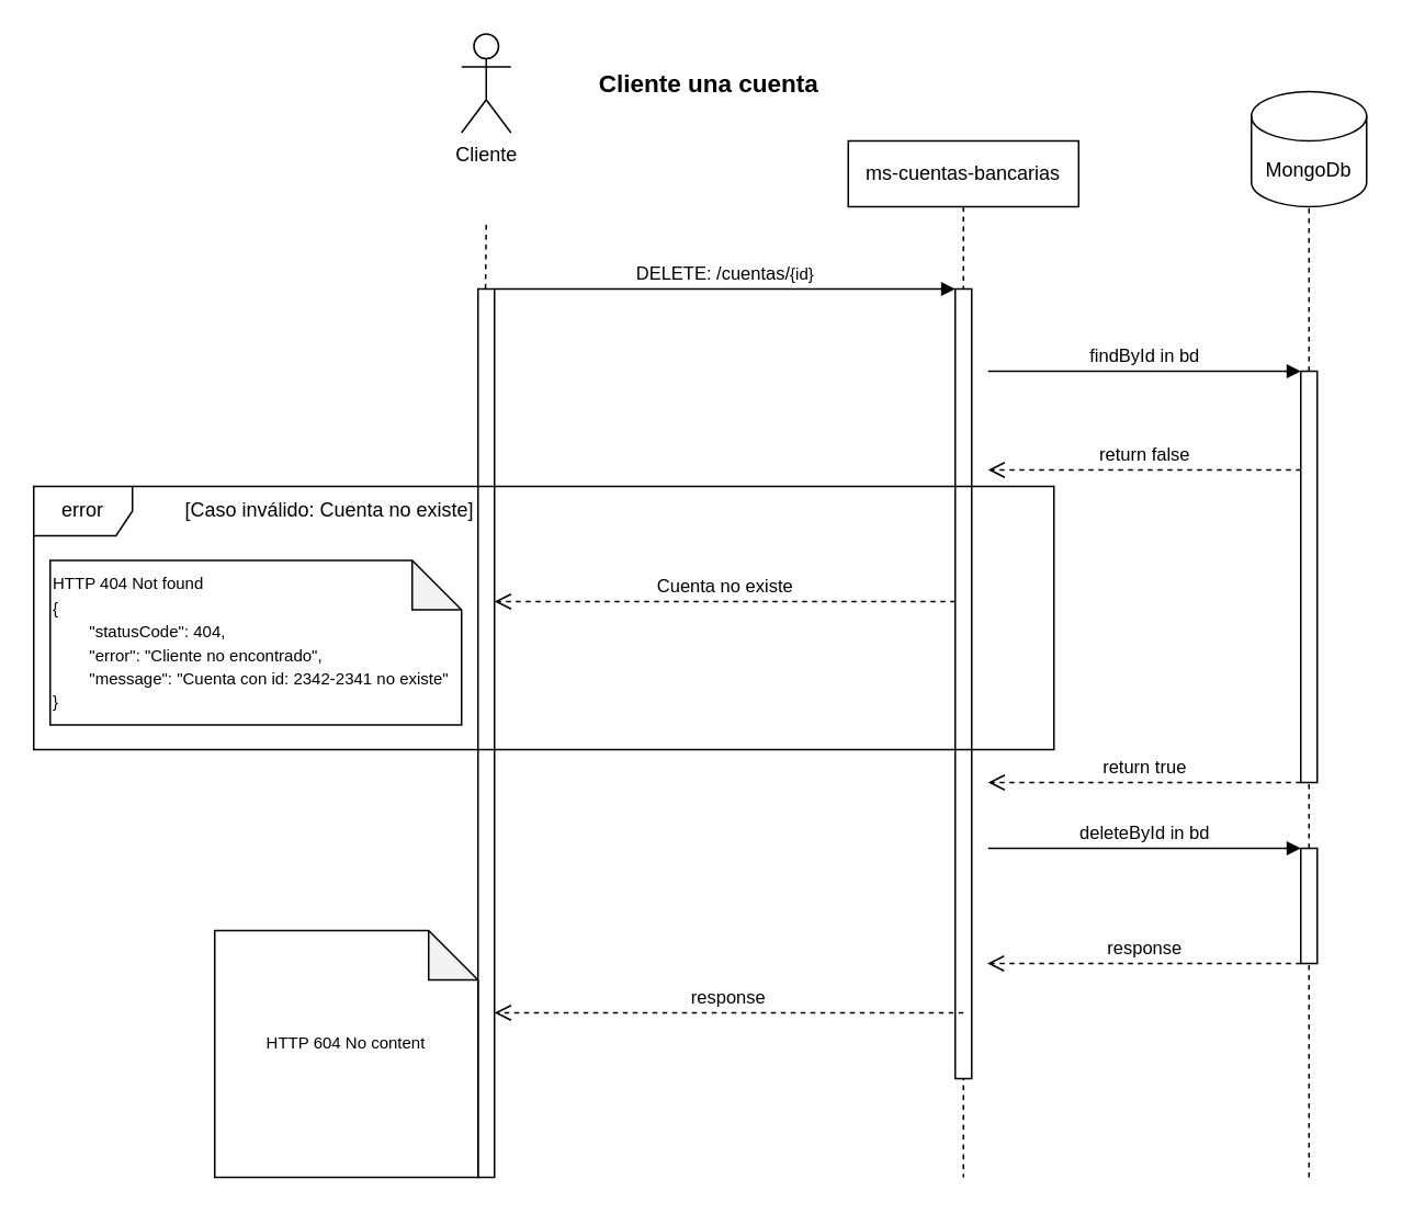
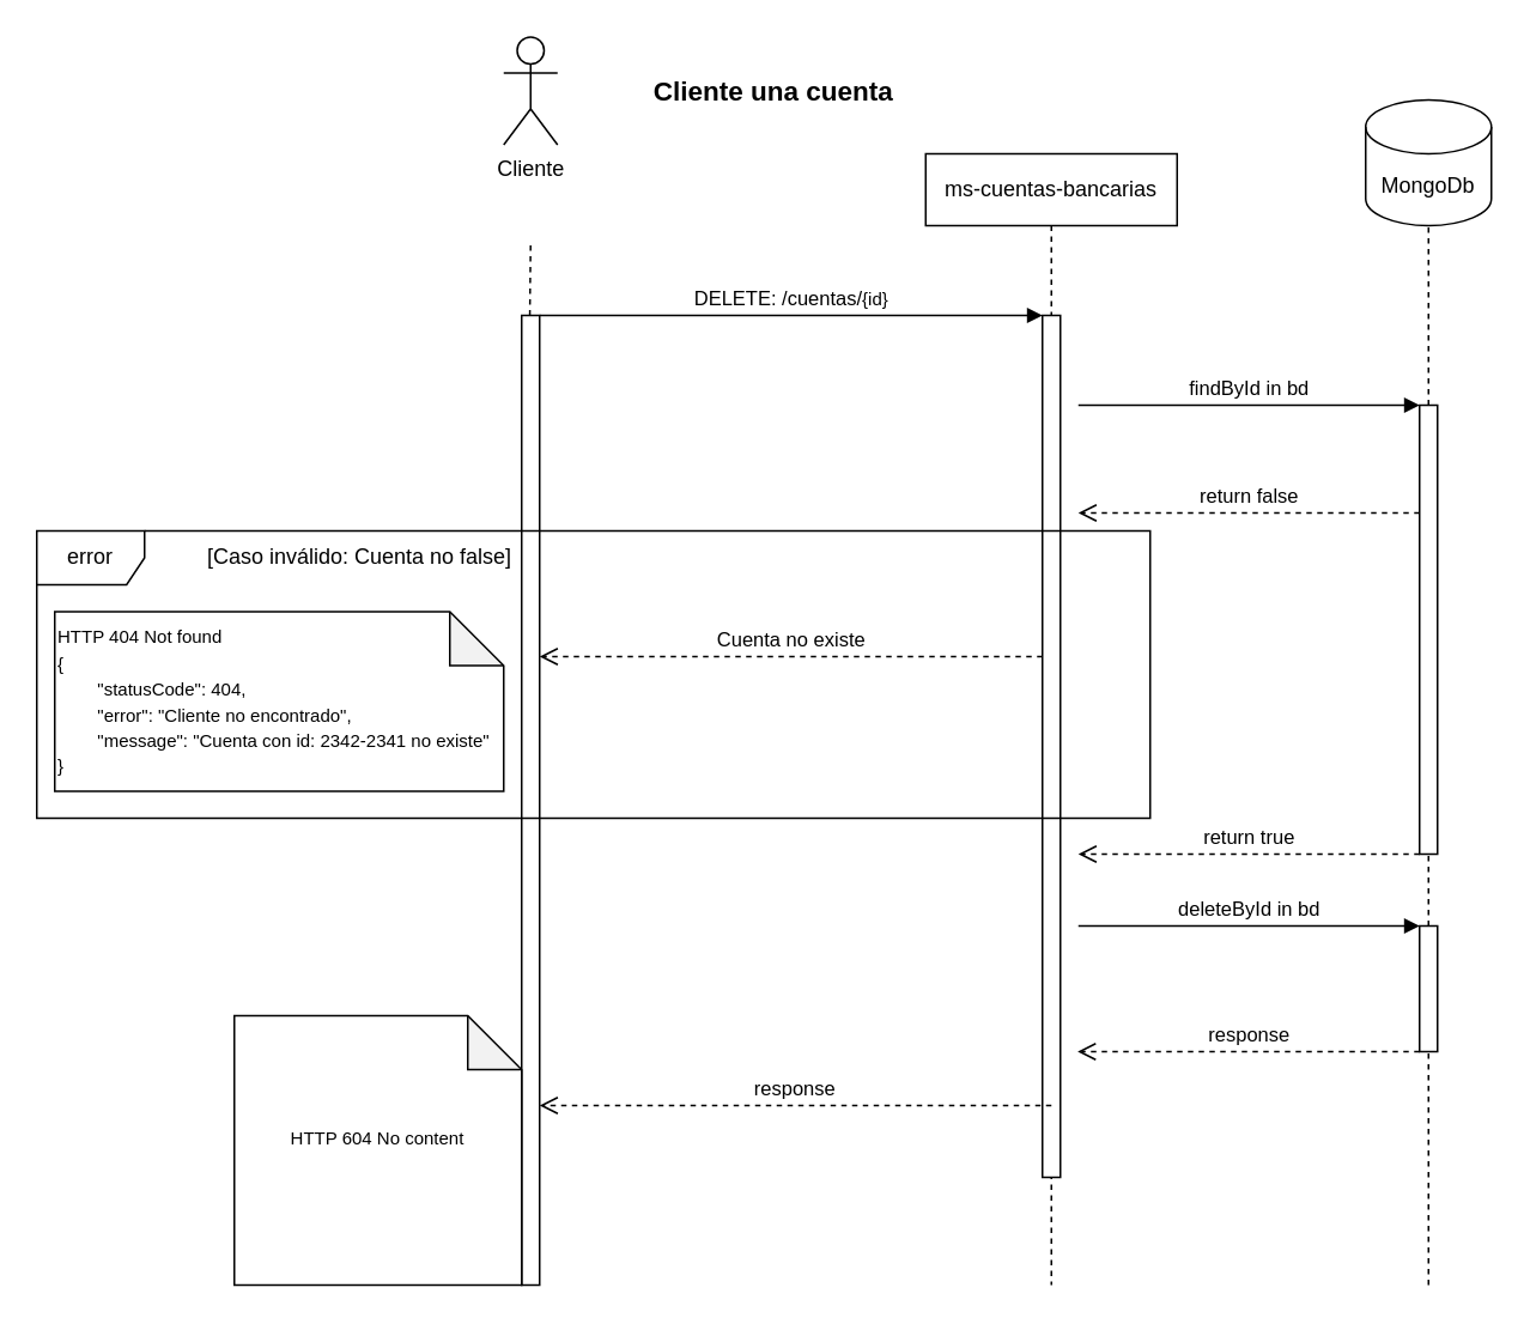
- <mxCell id="16" value="[Caso inválido: Cuenta no existe]" style="text;html=1;align=center;verticalAlign=middle;whiteSpace=wrap;rounded=0;" parent="1" vertex="1"><mxGeometry x="110" y="295" width="180" height="30" as="geometry" /></mxCell>
+ <mxCell id="16" value="[Caso inválido: Cuenta no false]" style="text;html=1;align=center;verticalAlign=middle;whiteSpace=wrap;rounded=0;" parent="1" vertex="1"><mxGeometry x="110" y="295" width="180" height="30" as="geometry" /></mxCell>
